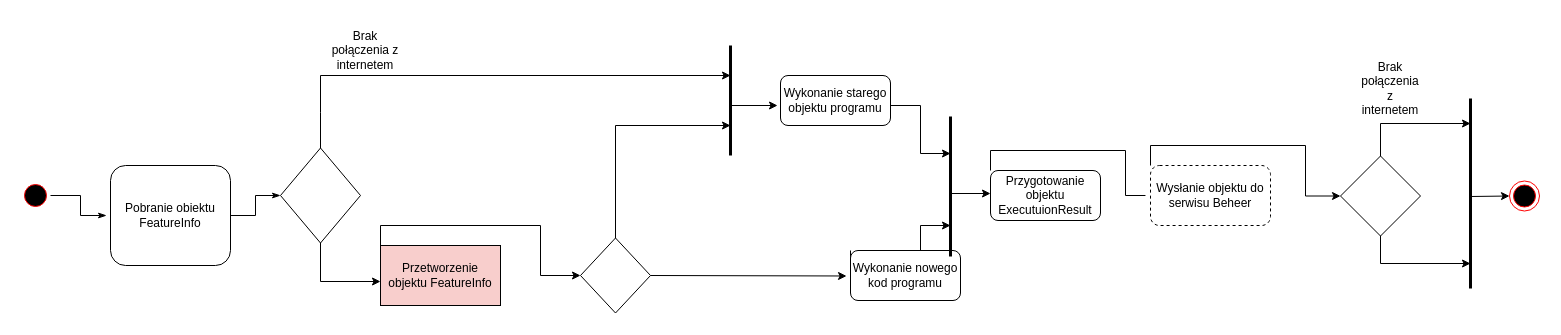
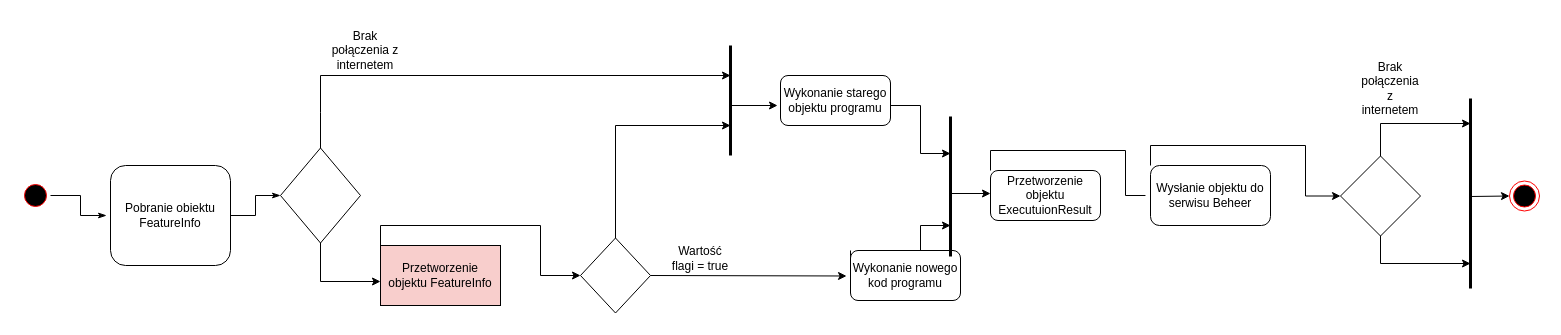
- <mxCell id="7" value="Przygotowanie objektu ExecutuionResult" style="rounded=1;whiteSpace=wrap;" vertex="1" parent="1"><mxGeometry x="990" y="170" width="110" height="50" as="geometry" /></mxCell>
+ <mxCell id="7" value="Przetworzenie objektu ExecutuionResult" style="rounded=1;whiteSpace=wrap;" vertex="1" parent="1"><mxGeometry x="990" y="170" width="110" height="50" as="geometry" /></mxCell>
- <mxCell id="18" value="Wysłanie objektu do serwisu Beheer" style="rounded=1;whiteSpace=wrap;html=1;dashed=1;" vertex="1" parent="1"><mxGeometry x="1150" y="165" width="120" height="60" as="geometry" /></mxCell>
+ <mxCell id="18" value="Wysłanie objektu do serwisu Beheer" style="rounded=1;whiteSpace=wrap;html=1;" vertex="1" parent="1"><mxGeometry x="1150" y="165" width="120" height="60" as="geometry" /></mxCell>
+ <mxCell id="35" value="Wartość flagi = true" style="text;html=1;strokeColor=none;fillColor=none;align=center;verticalAlign=middle;whiteSpace=wrap;rounded=0;" vertex="1" parent="1"><mxGeometry x="670" y="242.5" width="60" height="30" as="geometry" /></mxCell>
